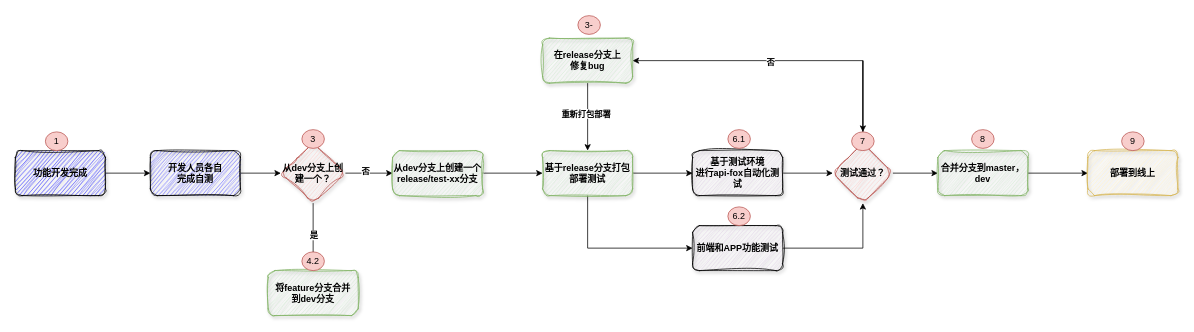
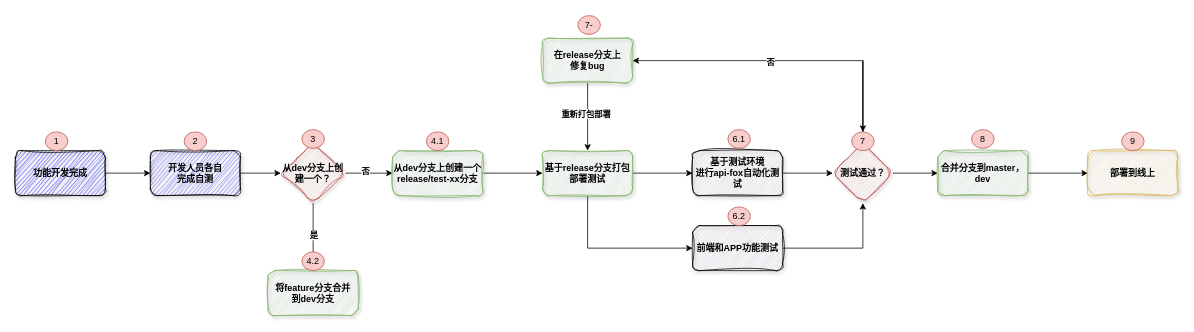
- <mxCell id="36" value="3-" style="ellipse;html=1;whiteSpace=wrap;fillColor=#f8cecc;strokeColor=#b85450;shadow=0;" vertex="1" parent="1"><mxGeometry x="770" y="20" width="30" height="25" as="geometry" /></mxCell>
+ <mxCell id="36" value="7-" style="ellipse;html=1;whiteSpace=wrap;fillColor=#f8cecc;strokeColor=#b85450;shadow=0;" vertex="1" parent="1"><mxGeometry x="770" y="20" width="30" height="25" as="geometry" /></mxCell>
+ <mxCell id="32" value="2" style="ellipse;html=1;whiteSpace=wrap;fillColor=#f8cecc;strokeColor=#b85450;shadow=0;" vertex="1" parent="1"><mxGeometry x="245" y="175" width="30" height="25" as="geometry" /></mxCell>
+ <mxCell id="35" value="4.1" style="ellipse;html=1;whiteSpace=wrap;fillColor=#f8cecc;strokeColor=#b85450;shadow=0;" vertex="1" parent="1"><mxGeometry x="568" y="175" width="30" height="25" as="geometry" /></mxCell>
